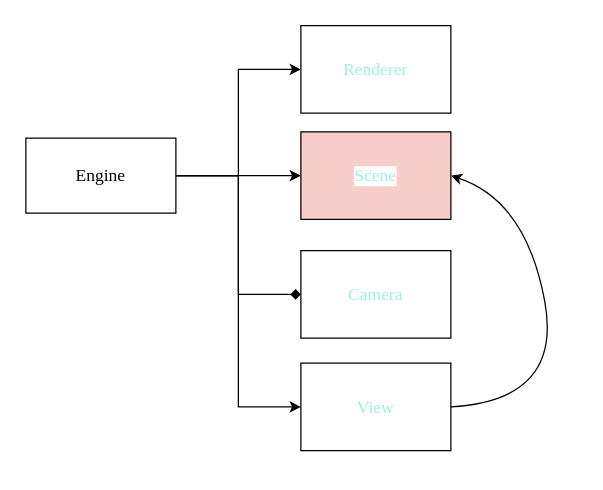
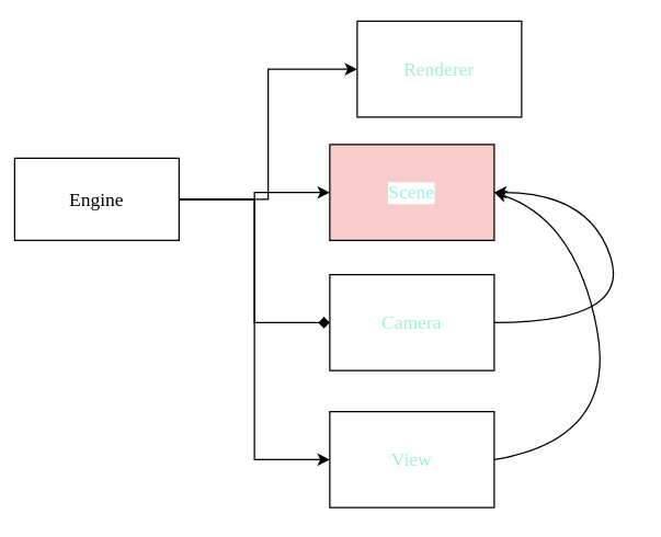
- <mxCell id="7" value="&lt;p class=&quot;p1&quot; style=&quot;margin: 0px; font-stretch: normal; font-size: 14px; line-height: normal; font-family: menlo; color: rgb(158, 241, 221);&quot;&gt;Renderer&lt;/p&gt;" style="whiteSpace=wrap;html=1;strokeColor=#000000;fontColor=#000000;labelBackgroundColor=default;" vertex="1" parent="1"><mxGeometry x="240" y="20" width="120" height="70" as="geometry" /></mxCell>
+ <mxCell id="7" value="&lt;p class=&quot;p1&quot; style=&quot;margin: 0px; font-stretch: normal; font-size: 14px; line-height: normal; font-family: menlo; color: rgb(158, 241, 221);&quot;&gt;Renderer&lt;/p&gt;" style="whiteSpace=wrap;html=1;strokeColor=#000000;fontColor=#000000;labelBackgroundColor=default;" vertex="1" parent="1"><mxGeometry x="260" y="15" width="120" height="70" as="geometry" /></mxCell>
- <mxCell id="6" value="&lt;p class=&quot;p1&quot; style=&quot;margin: 0px; font-stretch: normal; font-size: 14px; line-height: normal; font-family: menlo;&quot;&gt;Engine&lt;/p&gt;" style="whiteSpace=wrap;html=1;strokeColor=#000000;fontColor=#000000;labelBackgroundColor=default;" vertex="1" parent="1"><mxGeometry x="20" y="110" width="120" height="60" as="geometry" /></mxCell>
+ <mxCell id="6" value="&lt;p class=&quot;p1&quot; style=&quot;margin: 0px; font-stretch: normal; font-size: 14px; line-height: normal; font-family: menlo;&quot;&gt;Engine&lt;/p&gt;" style="whiteSpace=wrap;html=1;strokeColor=#000000;fontColor=#000000;labelBackgroundColor=default;" vertex="1" parent="1"><mxGeometry x="10" y="115" width="120" height="60" as="geometry" /></mxCell>
+ <mxCell id="12" value="" style="curved=1;endArrow=classic;html=1;rounded=0;fontColor=#000000;exitX=1;exitY=0.5;exitDx=0;exitDy=0;entryX=1;entryY=0.5;entryDx=0;entryDy=0;" edge="1" parent="1" source="10" target="8"><mxGeometry width="50" height="50" relative="1" as="geometry"><mxPoint x="460" y="250" as="sourcePoint" /><mxPoint x="510" y="200" as="targetPoint" /><Array as="points"><mxPoint x="460" y="235" /><mxPoint x="430" y="140" /></Array></mxGeometry></mxCell>
- <mxCell id="9" value="&lt;p class=&quot;p1&quot; style=&quot;margin: 0px; font-stretch: normal; font-size: 14px; line-height: normal; font-family: menlo; color: rgb(158, 241, 221);&quot;&gt;View&lt;/p&gt;" style="whiteSpace=wrap;html=1;strokeColor=#000000;fontColor=#000000;labelBackgroundColor=#FFFFFF;" vertex="1" parent="1"><mxGeometry x="240" y="290" width="120" height="70" as="geometry" /></mxCell>
+ <mxCell id="9" value="&lt;p class=&quot;p1&quot; style=&quot;margin: 0px; font-stretch: normal; font-size: 14px; line-height: normal; font-family: menlo; color: rgb(158, 241, 221);&quot;&gt;View&lt;/p&gt;" style="whiteSpace=wrap;html=1;strokeColor=#000000;fontColor=#000000;labelBackgroundColor=#FFFFFF;" vertex="1" parent="1"><mxGeometry x="240" y="300" width="120" height="70" as="geometry" /></mxCell>
